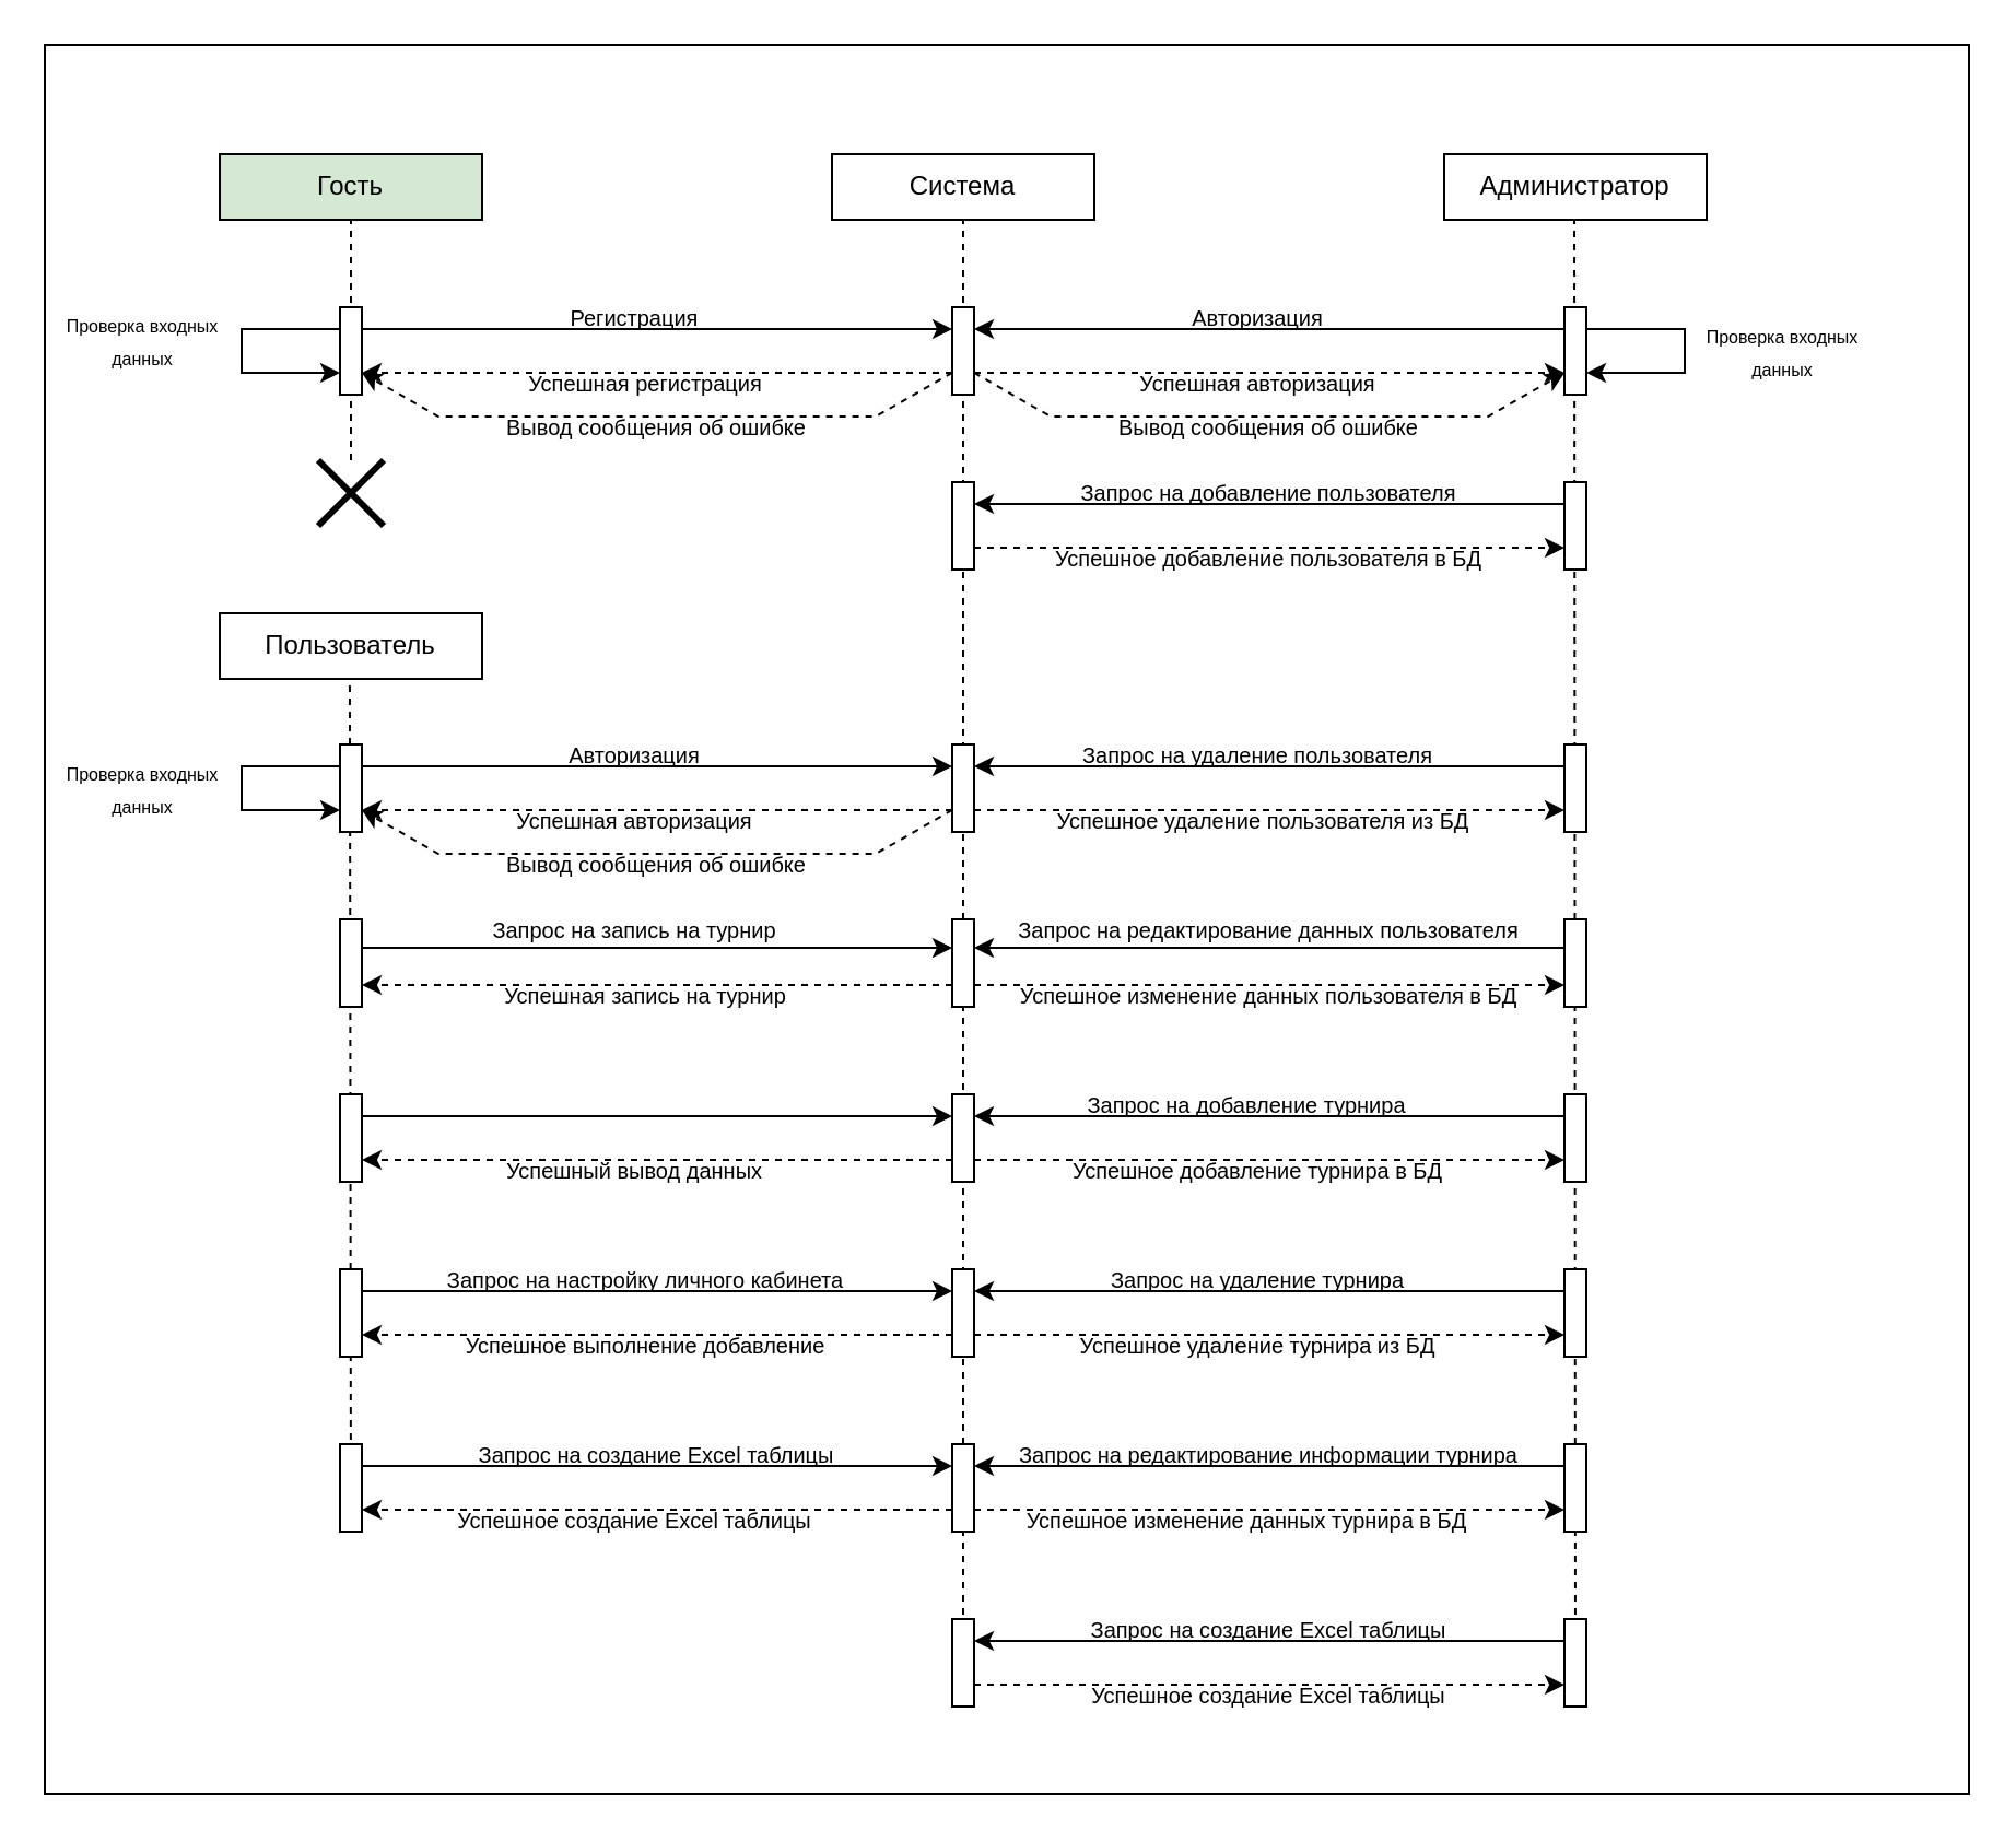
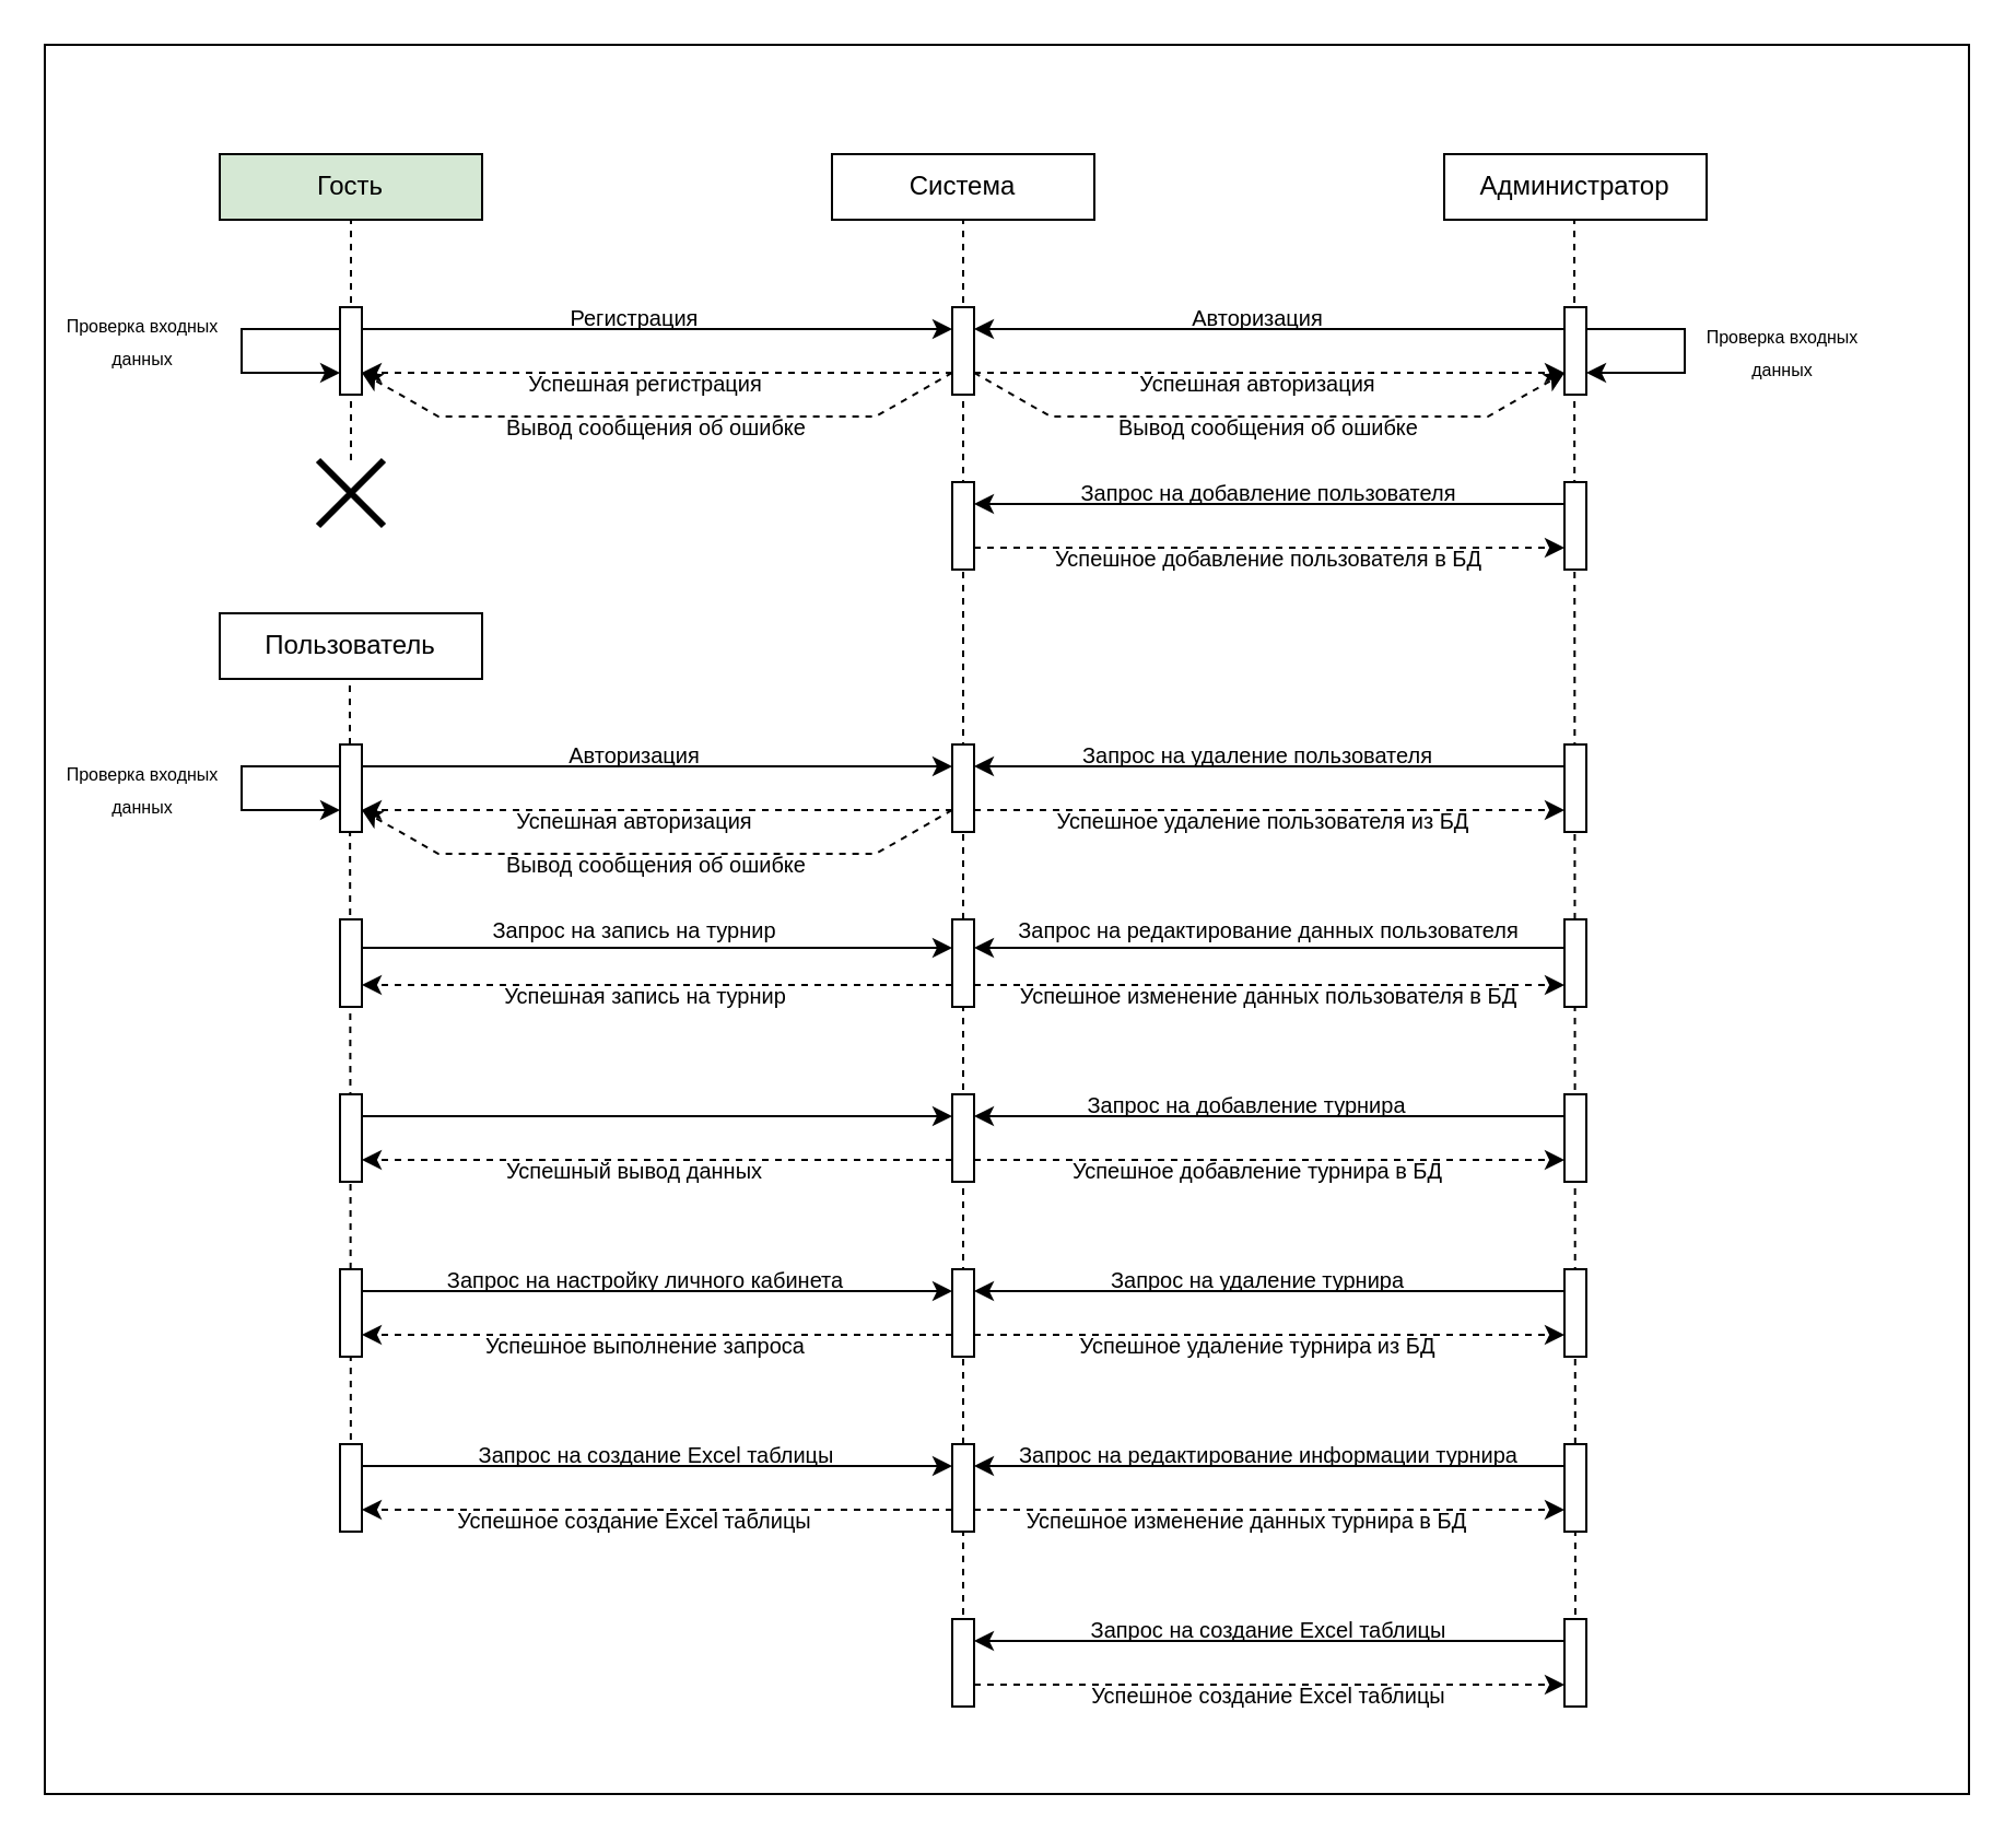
- <mxCell id="54" value="&lt;font style=&quot;font-size: 10px;&quot;&gt;Успешное выполнение добавление&lt;/font&gt;" style="text;html=1;align=center;verticalAlign=middle;whiteSpace=wrap;rounded=0;" vertex="1" parent="1"><mxGeometry x="165" y="600" width="260" height="30" as="geometry" /></mxCell>
+ <mxCell id="54" value="&lt;font style=&quot;font-size: 10px;&quot;&gt;Успешное выполнение запроса&lt;/font&gt;" style="text;html=1;align=center;verticalAlign=middle;whiteSpace=wrap;rounded=0;" vertex="1" parent="1"><mxGeometry x="165" y="600" width="260" height="30" as="geometry" /></mxCell>
